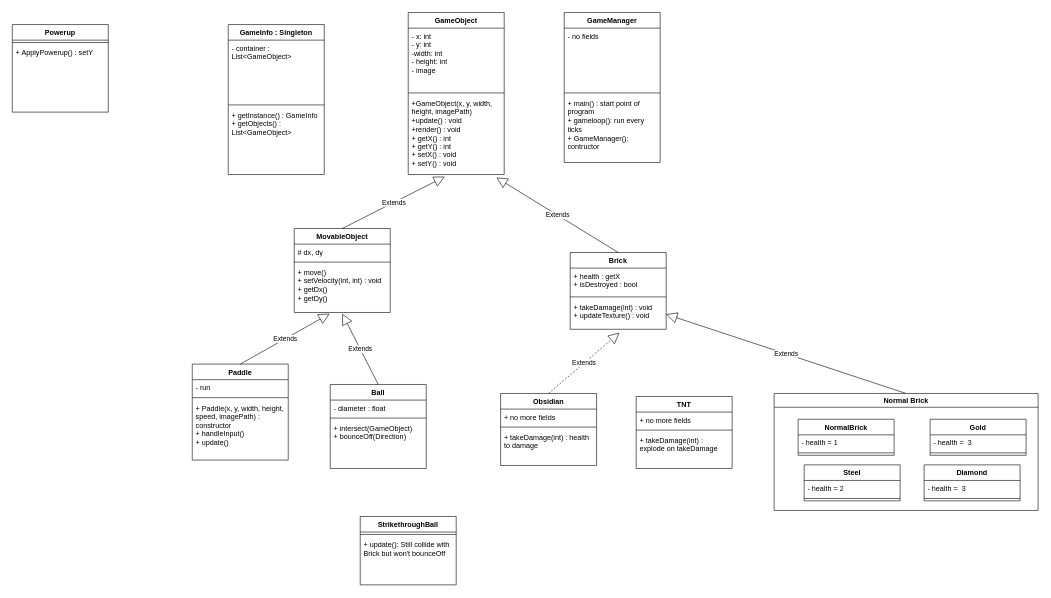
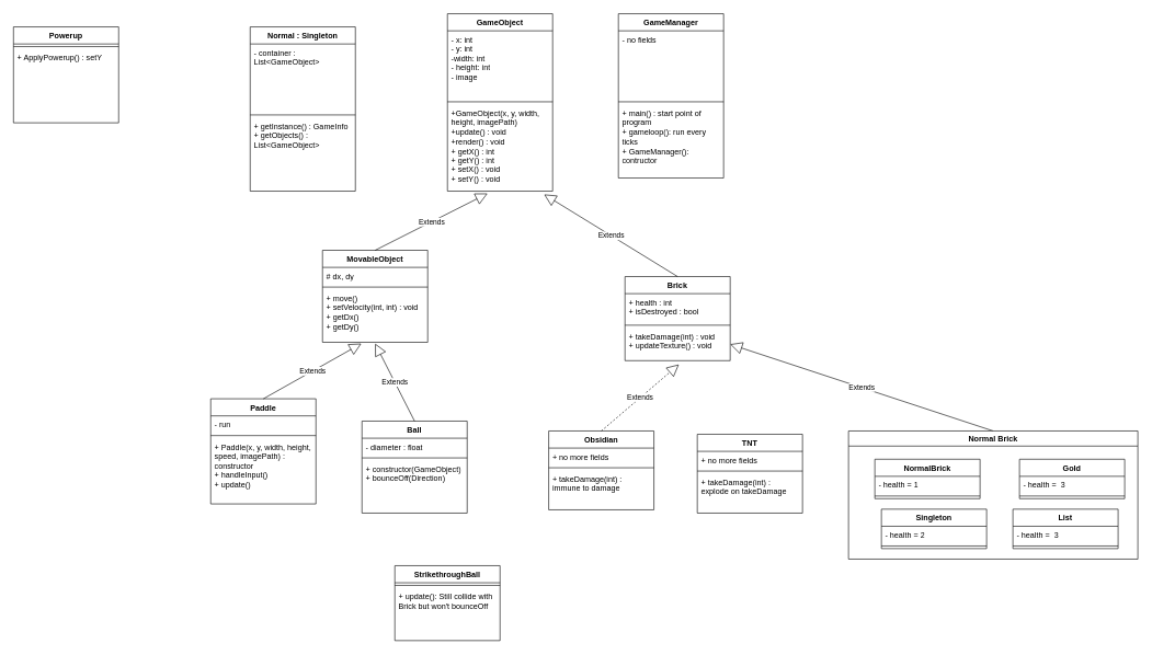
- <mxCell id="39" value="GameInfo : Singleton" style="swimlane;fontStyle=1;align=center;verticalAlign=top;childLayout=stackLayout;horizontal=1;startSize=26;horizontalStack=0;resizeParent=1;resizeParentMax=0;resizeLast=0;collapsible=1;marginBottom=0;whiteSpace=wrap;html=1;" parent="1" vertex="1"><mxGeometry x="380" y="40" width="160" height="250" as="geometry" /></mxCell>
+ <mxCell id="39" value="Normal : Singleton" style="swimlane;fontStyle=1;align=center;verticalAlign=top;childLayout=stackLayout;horizontal=1;startSize=26;horizontalStack=0;resizeParent=1;resizeParentMax=0;resizeLast=0;collapsible=1;marginBottom=0;whiteSpace=wrap;html=1;" parent="1" vertex="1"><mxGeometry x="380" y="40" width="160" height="250" as="geometry" /></mxCell>
- <mxCell id="16" value="+ health : getX&lt;br&gt;+ isDestroyed : bool" style="text;strokeColor=none;fillColor=none;align=left;verticalAlign=top;spacingLeft=4;spacingRight=4;overflow=hidden;rotatable=0;points=[[0,0.5],[1,0.5]];portConstraint=eastwest;whiteSpace=wrap;html=1;" parent="15" vertex="1"><mxGeometry y="26" width="160" height="44" as="geometry" /></mxCell>
+ <mxCell id="16" value="+ health : int&lt;br&gt;+ isDestroyed : bool" style="text;strokeColor=none;fillColor=none;align=left;verticalAlign=top;spacingLeft=4;spacingRight=4;overflow=hidden;rotatable=0;points=[[0,0.5],[1,0.5]];portConstraint=eastwest;whiteSpace=wrap;html=1;" parent="15" vertex="1"><mxGeometry y="26" width="160" height="44" as="geometry" /></mxCell>
- <mxCell id="14" value="+ intersect(GameObject)&lt;br&gt;+ bounceOff(Direction)" style="text;strokeColor=none;fillColor=none;align=left;verticalAlign=top;spacingLeft=4;spacingRight=4;overflow=hidden;rotatable=0;points=[[0,0.5],[1,0.5]];portConstraint=eastwest;whiteSpace=wrap;html=1;" parent="11" vertex="1"><mxGeometry y="60" width="160" height="80" as="geometry" /></mxCell>
+ <mxCell id="14" value="+ constructor(GameObject)&lt;br&gt;+ bounceOff(Direction)" style="text;strokeColor=none;fillColor=none;align=left;verticalAlign=top;spacingLeft=4;spacingRight=4;overflow=hidden;rotatable=0;points=[[0,0.5],[1,0.5]];portConstraint=eastwest;whiteSpace=wrap;html=1;" parent="11" vertex="1"><mxGeometry y="60" width="160" height="80" as="geometry" /></mxCell>
- <mxCell id="23" value="+ takeDamage(int) : health to damage" style="text;strokeColor=none;fillColor=none;align=left;verticalAlign=top;spacingLeft=4;spacingRight=4;overflow=hidden;rotatable=0;points=[[0,0.5],[1,0.5]];portConstraint=eastwest;whiteSpace=wrap;html=1;" parent="20" vertex="1"><mxGeometry y="60" width="160" height="60" as="geometry" /></mxCell>
+ <mxCell id="23" value="+ takeDamage(int) : immune to damage" style="text;strokeColor=none;fillColor=none;align=left;verticalAlign=top;spacingLeft=4;spacingRight=4;overflow=hidden;rotatable=0;points=[[0,0.5],[1,0.5]];portConstraint=eastwest;whiteSpace=wrap;html=1;" parent="20" vertex="1"><mxGeometry y="60" width="160" height="60" as="geometry" /></mxCell>
- <mxCell id="54" value="&lt;div&gt;Steel&lt;/div&gt;" style="swimlane;fontStyle=1;align=center;verticalAlign=top;childLayout=stackLayout;horizontal=1;startSize=26;horizontalStack=0;resizeParent=1;resizeParentMax=0;resizeLast=0;collapsible=1;marginBottom=0;whiteSpace=wrap;html=1;" vertex="1" parent="50"><mxGeometry x="50" y="119" width="160" height="60" as="geometry" /></mxCell>
+ <mxCell id="54" value="&lt;div&gt;Singleton&lt;/div&gt;" style="swimlane;fontStyle=1;align=center;verticalAlign=top;childLayout=stackLayout;horizontal=1;startSize=26;horizontalStack=0;resizeParent=1;resizeParentMax=0;resizeLast=0;collapsible=1;marginBottom=0;whiteSpace=wrap;html=1;" vertex="1" parent="50"><mxGeometry x="50" y="119" width="160" height="60" as="geometry" /></mxCell>
- <mxCell id="60" value="&lt;div&gt;Diamond&lt;/div&gt;" style="swimlane;fontStyle=1;align=center;verticalAlign=top;childLayout=stackLayout;horizontal=1;startSize=26;horizontalStack=0;resizeParent=1;resizeParentMax=0;resizeLast=0;collapsible=1;marginBottom=0;whiteSpace=wrap;html=1;" vertex="1" parent="50"><mxGeometry x="250" y="119" width="160" height="60" as="geometry" /></mxCell>
+ <mxCell id="60" value="&lt;div&gt;List&lt;/div&gt;" style="swimlane;fontStyle=1;align=center;verticalAlign=top;childLayout=stackLayout;horizontal=1;startSize=26;horizontalStack=0;resizeParent=1;resizeParentMax=0;resizeLast=0;collapsible=1;marginBottom=0;whiteSpace=wrap;html=1;" vertex="1" parent="50"><mxGeometry x="250" y="119" width="160" height="60" as="geometry" /></mxCell>
